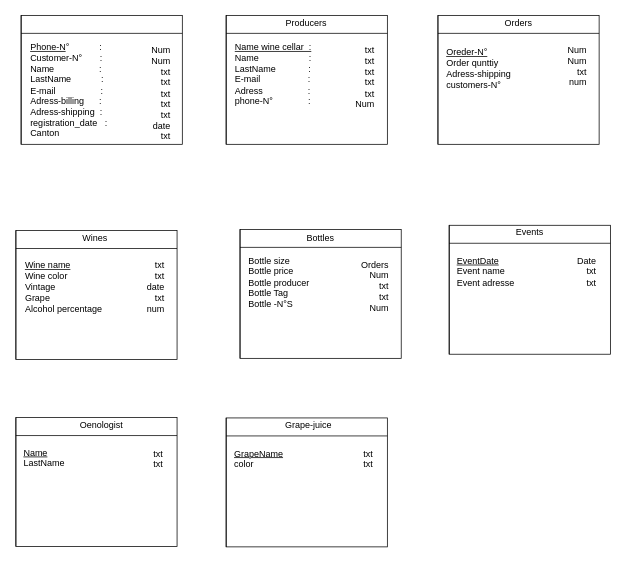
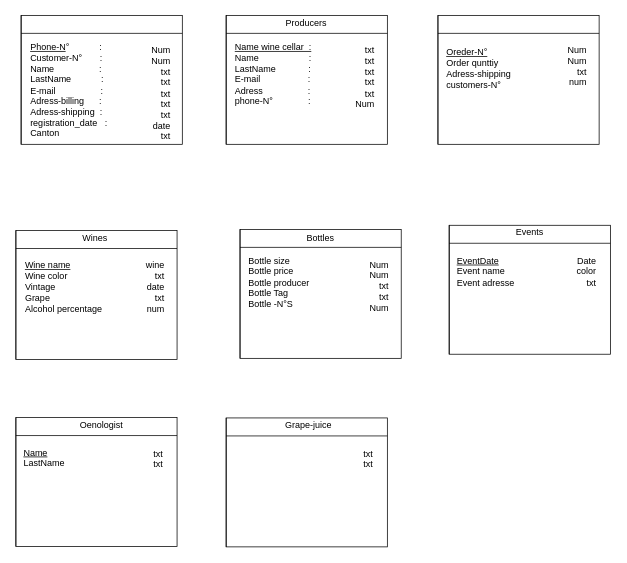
- <mxCell id="28" value="Orders" style="text;html=1;strokeColor=none;fillColor=none;align=center;verticalAlign=middle;whiteSpace=wrap;rounded=0;" parent="26" vertex="1"><mxGeometry x="47.339" width="120.321" height="22.781" as="geometry" /></mxCell>
- <mxCell id="35" value="Date&lt;br&gt;txt&lt;br&gt;txt&lt;br&gt;" style="text;html=1;strokeColor=none;fillColor=none;align=right;verticalAlign=top;whiteSpace=wrap;rounded=0;horizontal=1;" parent="32" vertex="1"><mxGeometry x="124" y="34" width="74" height="95" as="geometry" /></mxCell>
+ <mxCell id="35" value="Date&lt;br&gt;color&lt;br&gt;txt&lt;br&gt;" style="text;html=1;strokeColor=none;fillColor=none;align=right;verticalAlign=top;whiteSpace=wrap;rounded=0;horizontal=1;" parent="32" vertex="1"><mxGeometry x="124" y="34" width="74" height="95" as="geometry" /></mxCell>
- <mxCell id="24" value="Orders&lt;br&gt;Num&lt;br&gt;txt&lt;br&gt;txt&lt;br&gt;Num" style="text;html=1;strokeColor=none;fillColor=none;align=right;verticalAlign=top;whiteSpace=wrap;rounded=0;horizontal=1;" parent="20" vertex="1"><mxGeometry x="126" y="33" width="74" height="95" as="geometry" /></mxCell>
+ <mxCell id="24" value="Num&lt;br&gt;Num&lt;br&gt;txt&lt;br&gt;txt&lt;br&gt;Num" style="text;html=1;strokeColor=none;fillColor=none;align=right;verticalAlign=top;whiteSpace=wrap;rounded=0;horizontal=1;" parent="20" vertex="1"><mxGeometry x="126" y="33" width="74" height="95" as="geometry" /></mxCell>
- <mxCell id="17" value="txt&lt;br&gt;txt&lt;br&gt;date&lt;br&gt;txt&lt;br&gt;num" style="text;html=1;strokeColor=none;fillColor=none;align=right;verticalAlign=top;whiteSpace=wrap;rounded=0;horizontal=1;" parent="14" vertex="1"><mxGeometry x="125.829" y="33.01" width="75.3" height="103.374" as="geometry" /></mxCell>
+ <mxCell id="17" value="wine&lt;br&gt;txt&lt;br&gt;date&lt;br&gt;txt&lt;br&gt;num" style="text;html=1;strokeColor=none;fillColor=none;align=right;verticalAlign=top;whiteSpace=wrap;rounded=0;horizontal=1;" parent="14" vertex="1"><mxGeometry x="125.829" y="33.01" width="75.3" height="103.374" as="geometry" /></mxCell>
- <mxCell id="46" value="&lt;u&gt;GrapeName&lt;br&gt;&lt;/u&gt;color&lt;br&gt;" style="text;html=1;strokeColor=none;fillColor=none;align=left;verticalAlign=top;whiteSpace=wrap;rounded=0;" parent="44" vertex="1"><mxGeometry x="8.908" y="33.667" width="109.977" height="105.111" as="geometry" /></mxCell>
